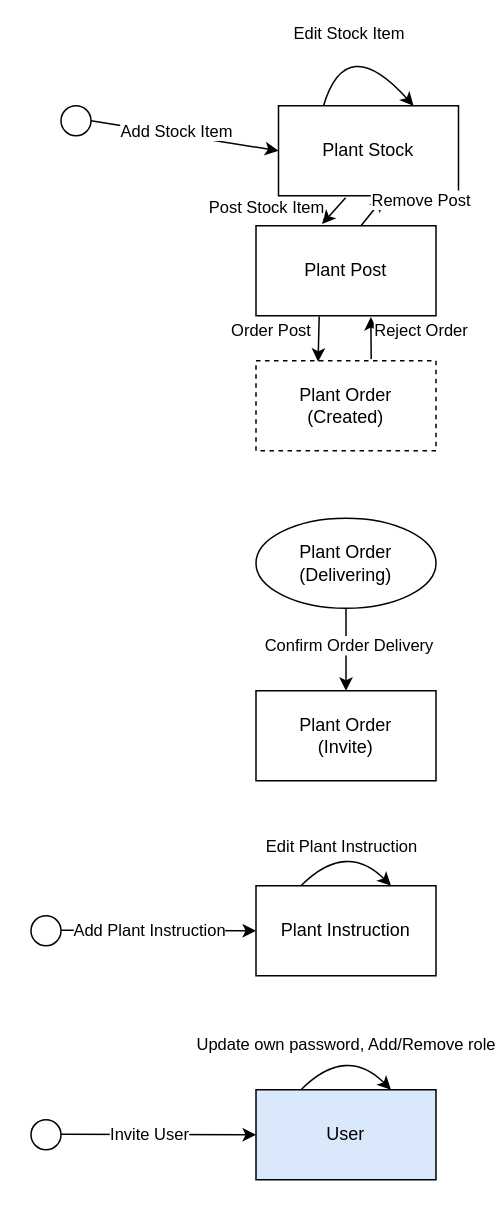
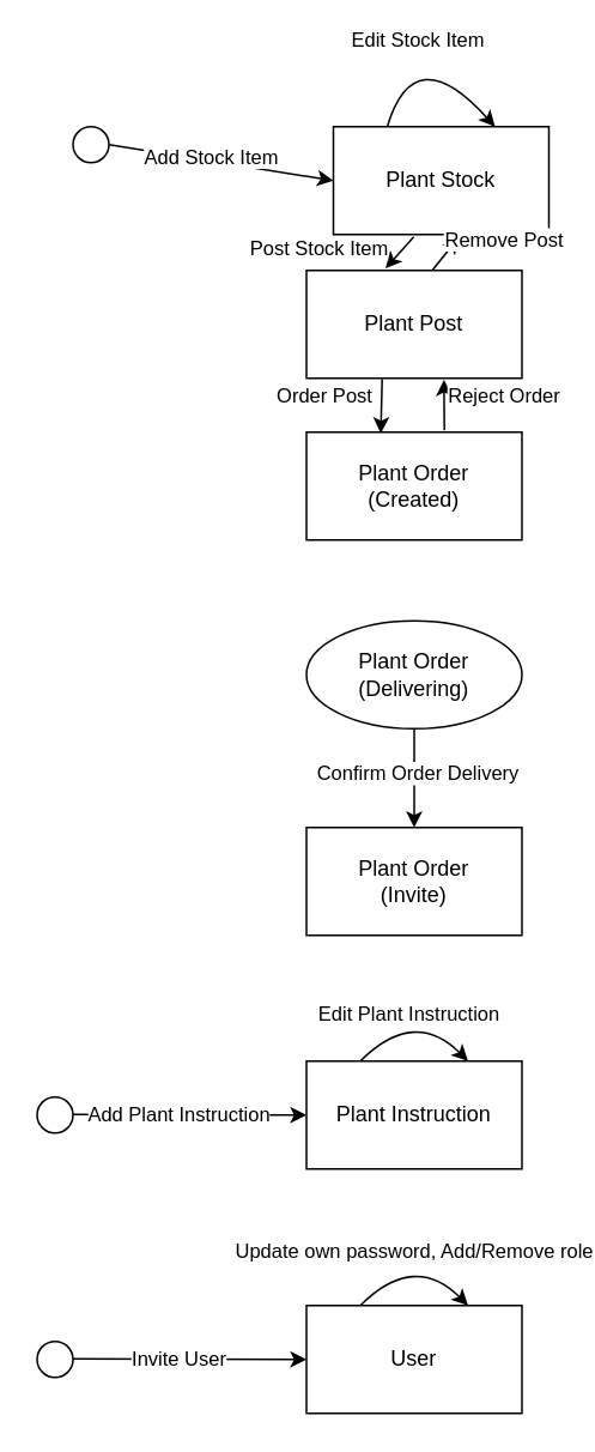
- <mxCell id="9" value="&lt;div&gt;Plant Order&lt;/div&gt;&lt;div&gt;(Created)&lt;br&gt;&lt;/div&gt;" style="rounded=0;whiteSpace=wrap;html=1;dashed=1;" vertex="1" parent="1"><mxGeometry x="170" y="240" width="120" height="60" as="geometry" /></mxCell>
+ <mxCell id="9" value="&lt;div&gt;Plant Order&lt;/div&gt;&lt;div&gt;(Created)&lt;br&gt;&lt;/div&gt;" style="rounded=0;whiteSpace=wrap;html=1;" vertex="1" parent="1"><mxGeometry x="170" y="240" width="120" height="60" as="geometry" /></mxCell>
- <mxCell id="28" value="User" style="rounded=0;whiteSpace=wrap;html=1;fillColor=#dae8fc;" vertex="1" parent="1"><mxGeometry x="170" y="726" width="120" height="60" as="geometry" /></mxCell>
+ <mxCell id="28" value="User" style="rounded=0;whiteSpace=wrap;html=1;" vertex="1" parent="1"><mxGeometry x="170" y="726" width="120" height="60" as="geometry" /></mxCell>
